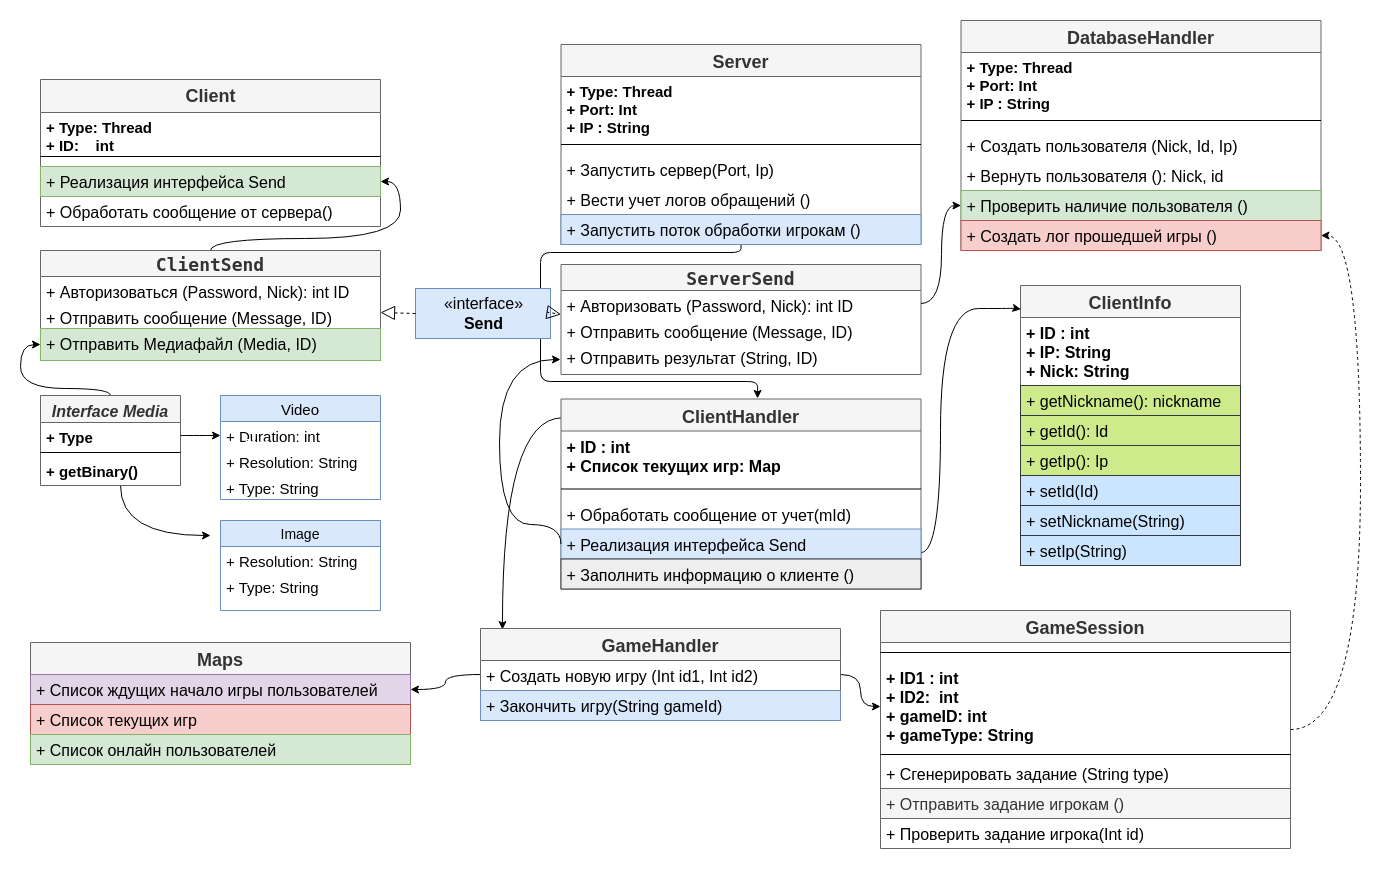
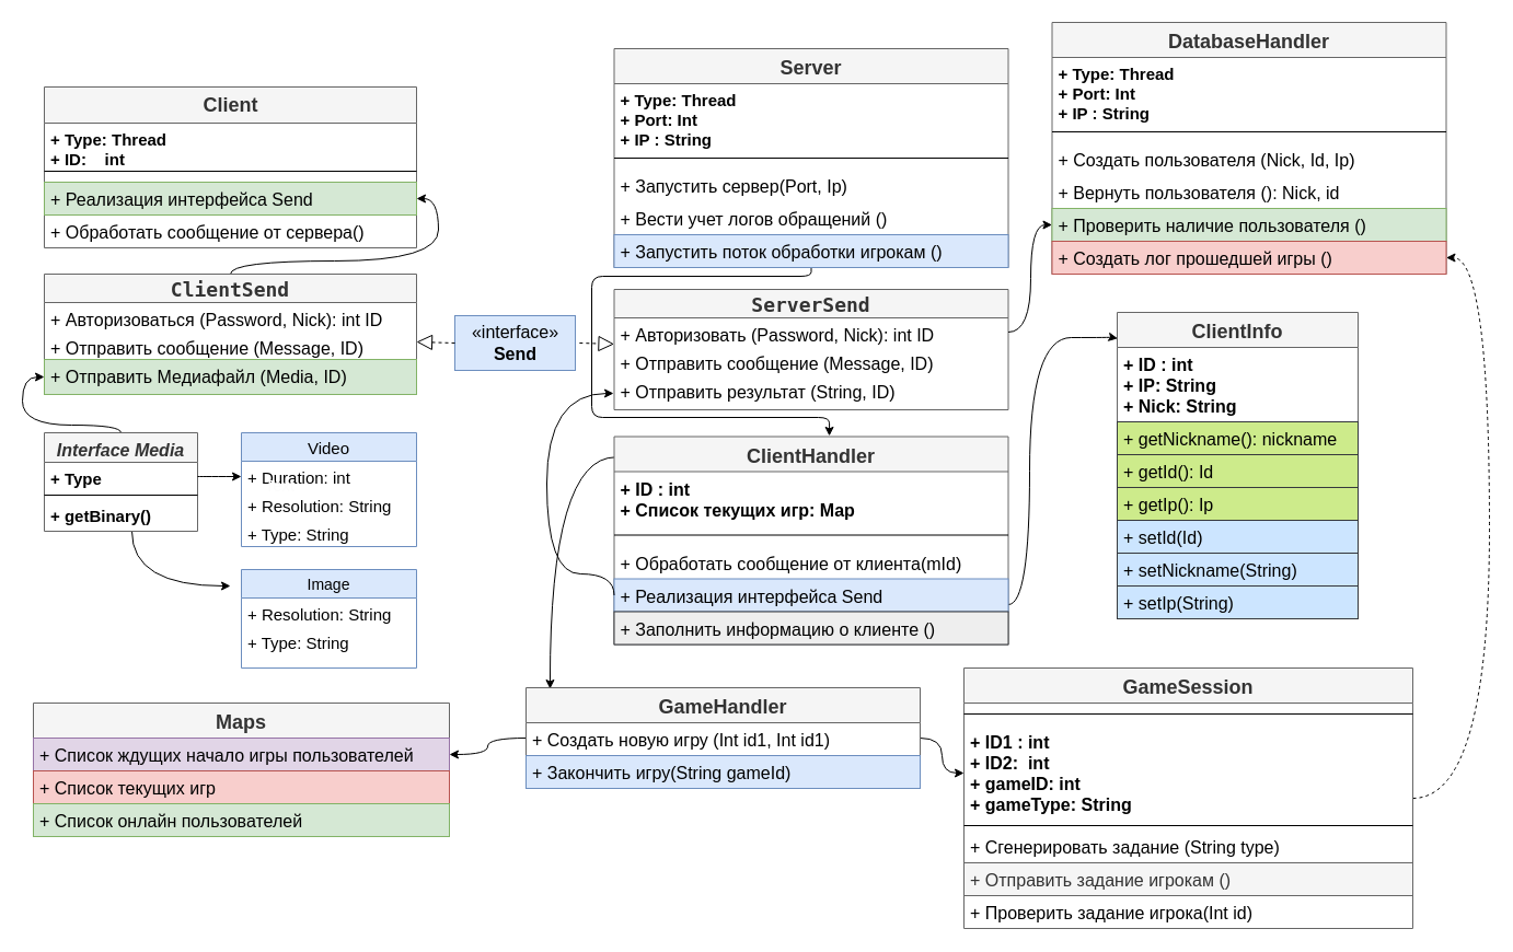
- <mxCell id="50" value="&lt;font color=&quot;#000000&quot;&gt;«interface»&lt;br&gt;&lt;b&gt;Send&lt;/b&gt;&lt;/font&gt;" style="html=1;fillColor=#dae8fc;fontSize=16;strokeColor=#6c8ebf;" vertex="1" parent="1"><mxGeometry x="415" y="288" width="135" height="50" as="geometry" /></mxCell>
+ <mxCell id="50" value="&lt;font color=&quot;#000000&quot;&gt;«interface»&lt;br&gt;&lt;b&gt;Send&lt;/b&gt;&lt;/font&gt;" style="html=1;fillColor=#dae8fc;fontSize=16;strokeColor=#6c8ebf;" vertex="1" parent="1"><mxGeometry x="415" y="288" width="110" height="50" as="geometry" /></mxCell>
- <mxCell id="43" value="+ Обработать сообщение от учет(mId)" style="text;strokeColor=none;fillColor=none;align=left;verticalAlign=top;spacingLeft=4;spacingRight=4;overflow=hidden;rotatable=0;points=[[0,0.5],[1,0.5]];portConstraint=eastwest;fontSize=16;" vertex="1" parent="40"><mxGeometry y="100" width="360" height="30" as="geometry" /></mxCell>
+ <mxCell id="43" value="+ Обработать сообщение от клиента(mId)" style="text;strokeColor=none;fillColor=none;align=left;verticalAlign=top;spacingLeft=4;spacingRight=4;overflow=hidden;rotatable=0;points=[[0,0.5],[1,0.5]];portConstraint=eastwest;fontSize=16;" vertex="1" parent="40"><mxGeometry y="100" width="360" height="30" as="geometry" /></mxCell>
- <mxCell id="65" value="+ Создать новую игру (Int id1, Int id2)" style="text;strokeColor=none;fillColor=none;align=left;verticalAlign=top;spacingLeft=4;spacingRight=4;overflow=hidden;rotatable=0;points=[[0,0.5],[1,0.5]];portConstraint=eastwest;fontSize=16;" vertex="1" parent="64"><mxGeometry y="32" width="360" height="30" as="geometry" /></mxCell>
+ <mxCell id="65" value="+ Создать новую игру (Int id1, Int id1)" style="text;strokeColor=none;fillColor=none;align=left;verticalAlign=top;spacingLeft=4;spacingRight=4;overflow=hidden;rotatable=0;points=[[0,0.5],[1,0.5]];portConstraint=eastwest;fontSize=16;" vertex="1" parent="64"><mxGeometry y="32" width="360" height="30" as="geometry" /></mxCell>
